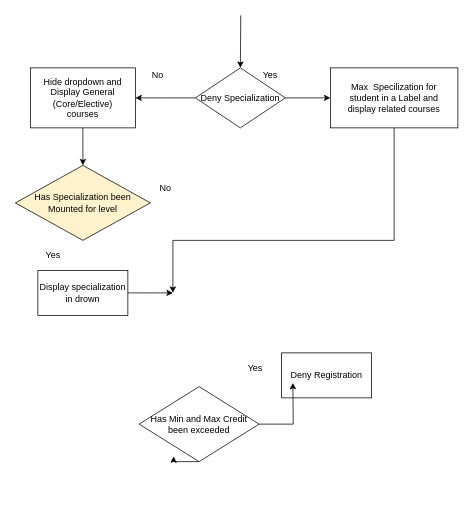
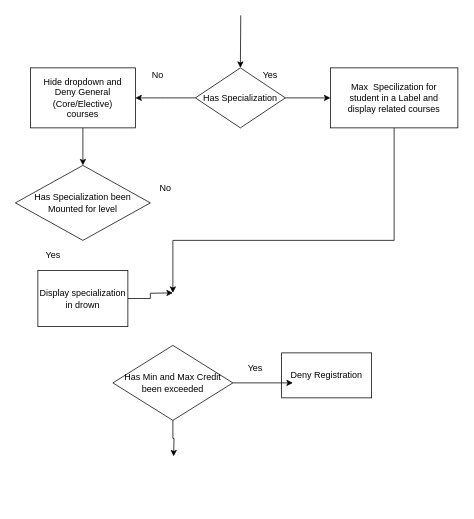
- <mxCell id="13" value="Hide dropdown and Display General (Core/Elective) courses" style="text;html=1;strokeColor=none;fillColor=none;align=center;verticalAlign=middle;whiteSpace=wrap;rounded=0;" parent="2" vertex="1"><mxGeometry x="30" y="80" width="120" height="60" as="geometry" /></mxCell>
+ <mxCell id="13" value="Hide dropdown and Deny General (Core/Elective) courses" style="text;html=1;strokeColor=none;fillColor=none;align=center;verticalAlign=middle;whiteSpace=wrap;rounded=0;" parent="2" vertex="1"><mxGeometry x="30" y="80" width="120" height="60" as="geometry" /></mxCell>
- <mxCell id="4" value="Deny Specialization" style="rhombus;whiteSpace=wrap;html=1;" parent="2" vertex="1"><mxGeometry x="240" y="70" width="120" height="80" as="geometry" /></mxCell>
+ <mxCell id="4" value="Has Specialization" style="rhombus;whiteSpace=wrap;html=1;" parent="2" vertex="1"><mxGeometry x="240" y="70" width="120" height="80" as="geometry" /></mxCell>
- <mxCell id="20" value="Has Specialization been Mounted for level" style="rhombus;whiteSpace=wrap;html=1;fillColor=#fff2cc;" parent="2" vertex="1"><mxGeometry y="200" width="180" height="100" as="geometry" /></mxCell>
+ <mxCell id="20" value="Has Specialization been Mounted for level" style="rhombus;whiteSpace=wrap;html=1;" parent="2" vertex="1"><mxGeometry y="200" width="180" height="100" as="geometry" /></mxCell>
- <mxCell id="22" value="Display specialization in drown" style="rounded=0;whiteSpace=wrap;html=1;" parent="2" vertex="1"><mxGeometry x="30" y="340" width="120" height="60" as="geometry" /></mxCell>
+ <mxCell id="22" value="Display specialization in drown" style="rounded=0;whiteSpace=wrap;html=1;" parent="2" vertex="1"><mxGeometry x="30" y="340" width="120" height="75" as="geometry" /></mxCell>
- <mxCell id="18" value="Has Min and Max Credit been exceeded" style="rhombus;whiteSpace=wrap;html=1;" parent="2" vertex="1"><mxGeometry x="165" y="495" width="160" height="100" as="geometry" /></mxCell>
+ <mxCell id="18" value="Has Min and Max Credit been exceeded" style="rhombus;whiteSpace=wrap;html=1;" parent="2" vertex="1"><mxGeometry x="130" y="440" width="160" height="100" as="geometry" /></mxCell>
